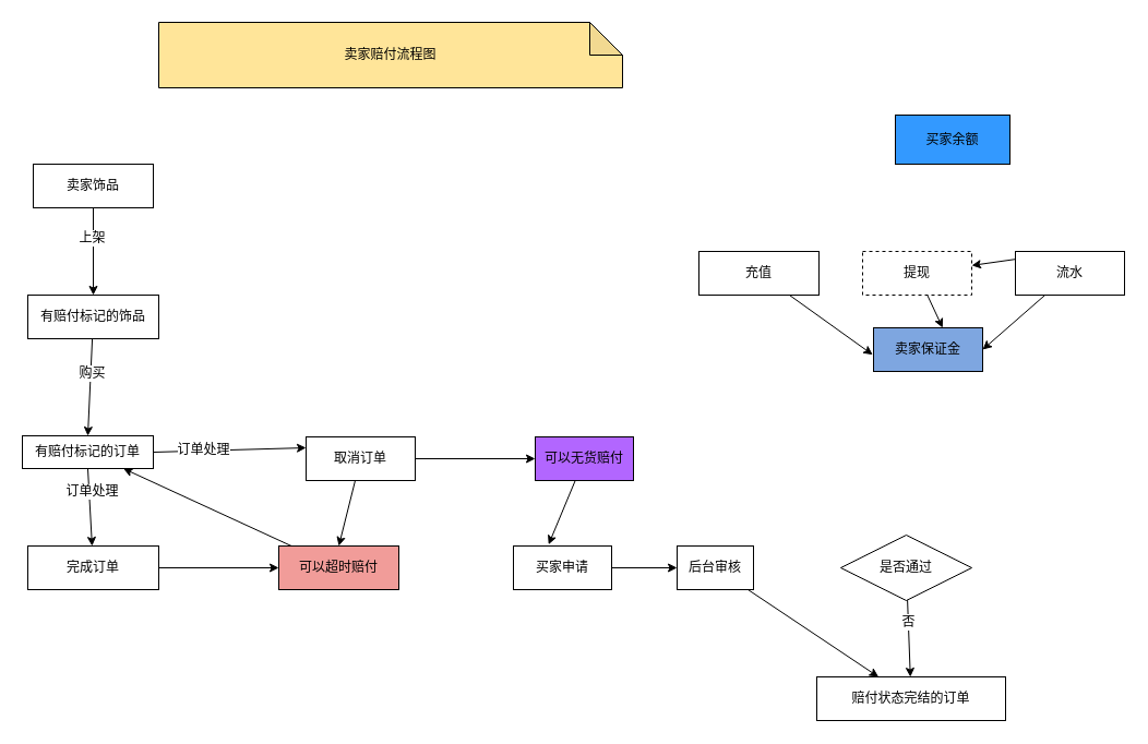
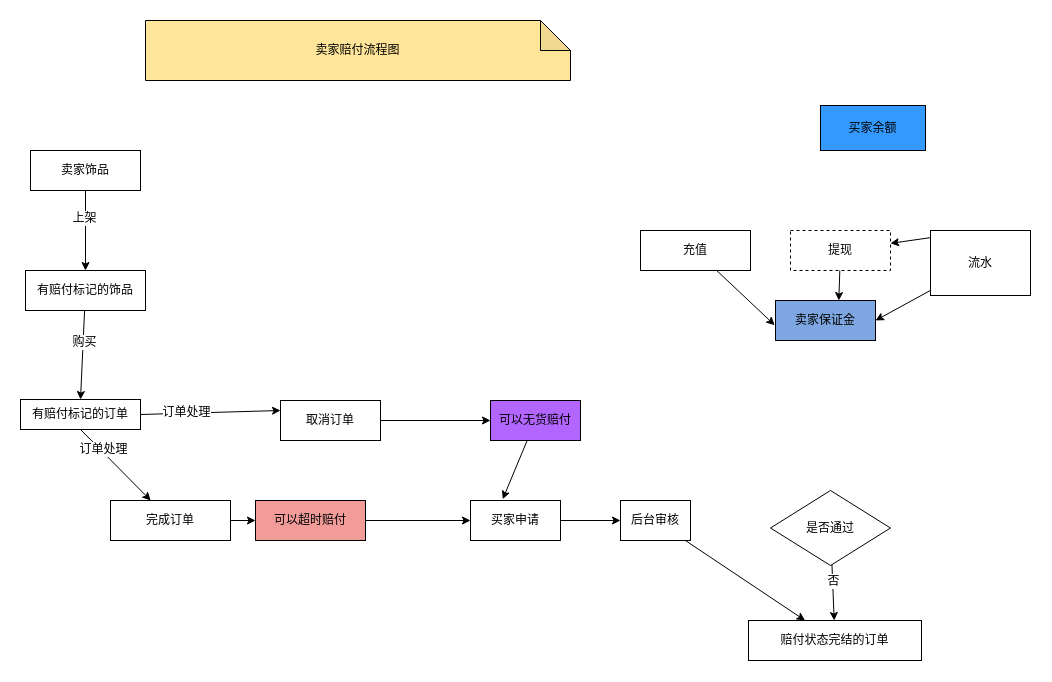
- <mxCell id="36" value="流水" style="rounded=0;whiteSpace=wrap;html=1;" vertex="1" parent="1"><mxGeometry x="930" y="230" width="100" height="40" as="geometry" /></mxCell>
+ <mxCell id="36" value="流水" style="rounded=0;whiteSpace=wrap;html=1;" vertex="1" parent="1"><mxGeometry x="930" y="230" width="100" height="65" as="geometry" /></mxCell>
- <mxCell id="37" value="卖家保证金" style="rounded=0;whiteSpace=wrap;html=1;fillColor=#7EA6E0;" vertex="1" parent="1"><mxGeometry x="800" y="300" width="100" height="40" as="geometry" /></mxCell>
+ <mxCell id="37" value="卖家保证金" style="rounded=0;whiteSpace=wrap;html=1;fillColor=#7EA6E0;" vertex="1" parent="1"><mxGeometry x="775" y="300" width="100" height="40" as="geometry" /></mxCell>
- <mxCell id="19" style="edgeStyle=none;rounded=0;orthogonalLoop=1;jettySize=auto;html=1;" edge="1" parent="1" source="20" target="12"><mxGeometry relative="1" as="geometry" /></mxCell>
+ <mxCell id="19" style="edgeStyle=none;rounded=0;orthogonalLoop=1;jettySize=auto;html=1;" edge="1" parent="1" source="20" target="24"><mxGeometry relative="1" as="geometry" /></mxCell>
- <mxCell id="15" style="edgeStyle=none;rounded=0;orthogonalLoop=1;jettySize=auto;html=1;entryX=0.5;entryY=0;entryDx=0;entryDy=0;" edge="1" parent="1" source="18" target="20"><mxGeometry relative="1" as="geometry" /></mxCell>
- <mxCell id="16" value="&lt;br&gt;" style="text;html=1;resizable=0;points=[];align=center;verticalAlign=middle;labelBackgroundColor=#ffffff;" vertex="1" connectable="0" parent="15"><mxGeometry x="-0.489" relative="1" as="geometry"><mxPoint y="-1" as="offset" /></mxGeometry></mxCell>
- <mxCell id="14" value="完成订单" style="rounded=0;whiteSpace=wrap;html=1;fillColor=#FFFFFF;" vertex="1" parent="1"><mxGeometry x="25" y="500" width="120" height="40" as="geometry" /></mxCell>
+ <mxCell id="14" value="完成订单" style="rounded=0;whiteSpace=wrap;html=1;fillColor=#FFFFFF;" vertex="1" parent="1"><mxGeometry x="110" y="500" width="120" height="40" as="geometry" /></mxCell>
- <mxCell id="29" value="是否通过" style="rhombus;whiteSpace=wrap;html=1;fillColor=#FFFFFF;" vertex="1" parent="1"><mxGeometry x="770" y="490" width="120" height="60" as="geometry" /></mxCell>
+ <mxCell id="29" value="是否通过" style="rhombus;whiteSpace=wrap;html=1;fillColor=#FFFFFF;" vertex="1" parent="1"><mxGeometry x="770" y="490" width="120" height="75" as="geometry" /></mxCell>
